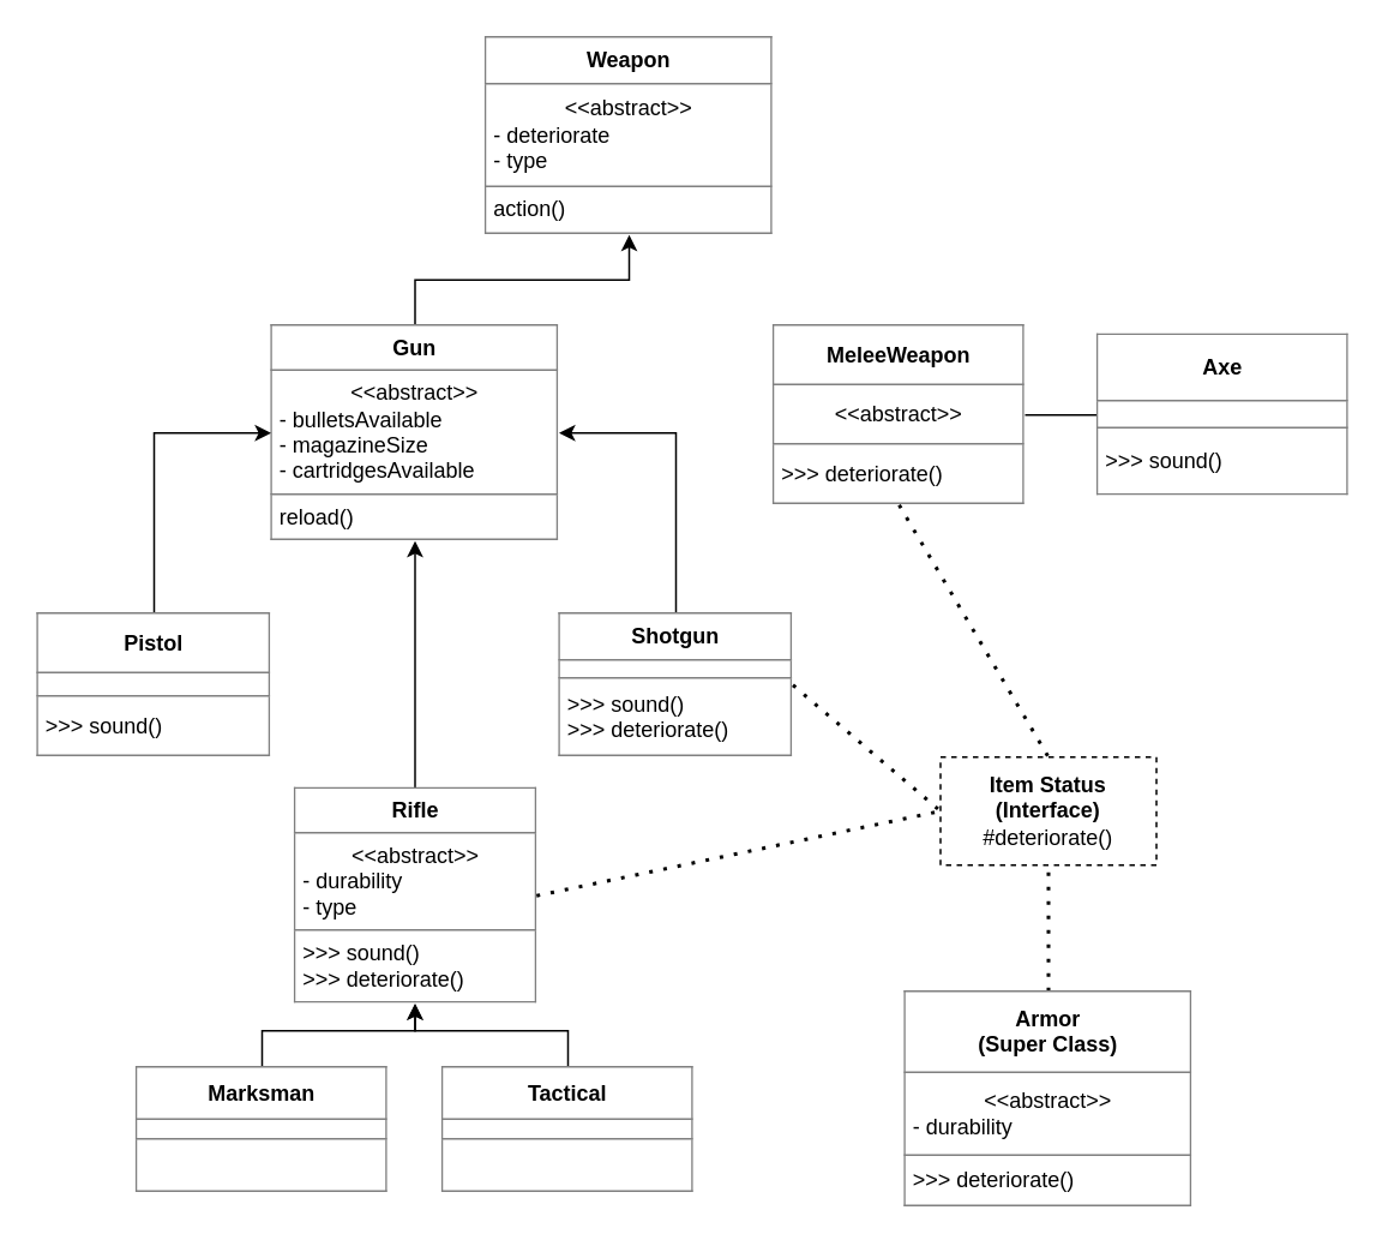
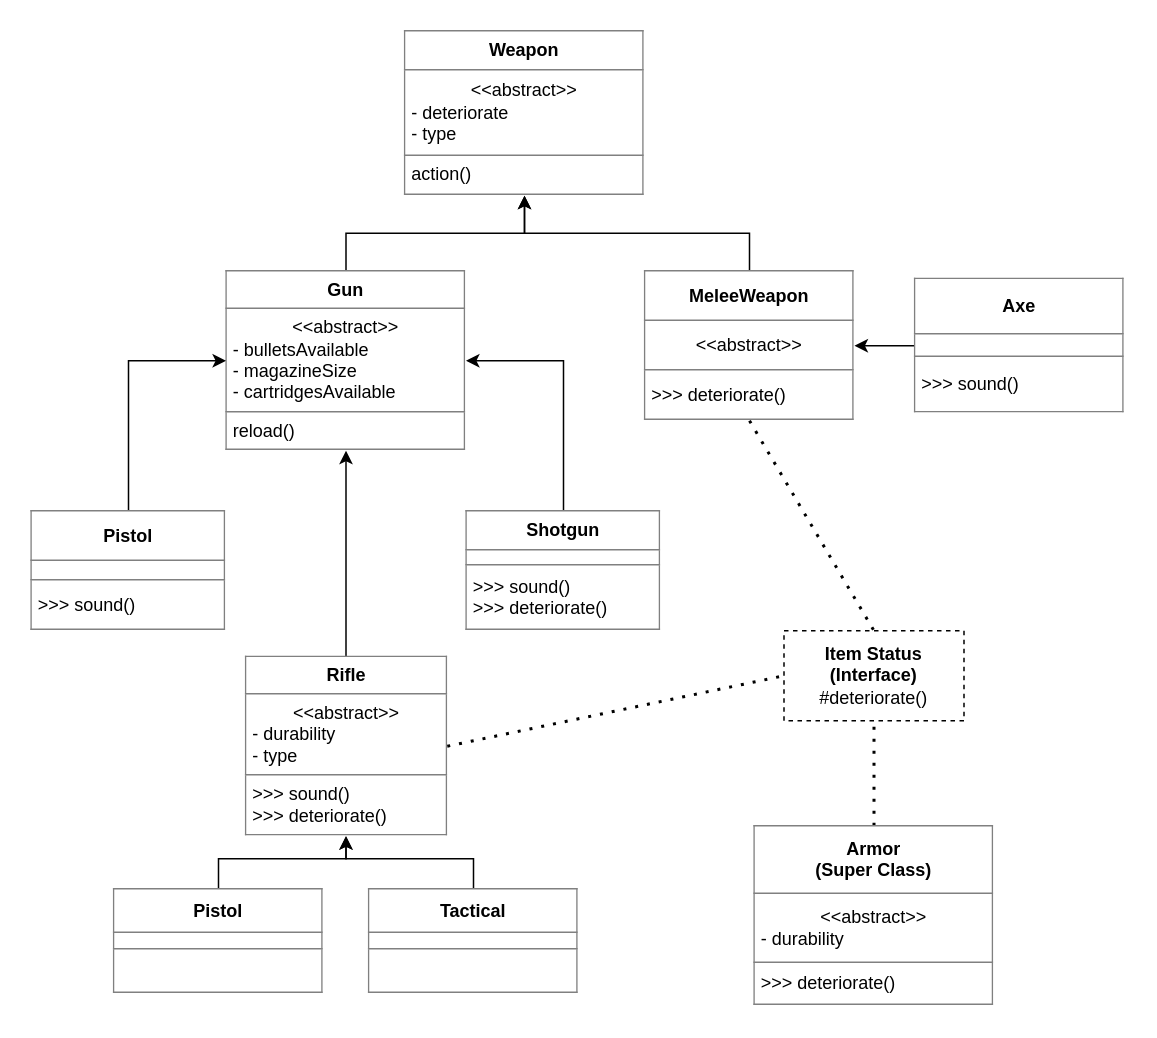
+ <mxCell id="9" style="edgeStyle=orthogonalEdgeStyle;rounded=0;orthogonalLoop=1;jettySize=auto;html=1;entryX=0.5;entryY=1;entryDx=0;entryDy=0;" edge="1" parent="1" source="11" target="2"><mxGeometry relative="1" as="geometry" /></mxCell>
- <mxCell id="23" value="" style="edgeStyle=orthogonalEdgeStyle;rounded=0;orthogonalLoop=1;jettySize=auto;html=1;endArrow=none;" edge="1" parent="1" source="24" target="11"><mxGeometry relative="1" as="geometry" /></mxCell>
+ <mxCell id="23" value="" style="edgeStyle=orthogonalEdgeStyle;rounded=0;orthogonalLoop=1;jettySize=auto;html=1;" edge="1" parent="1" source="24" target="11"><mxGeometry relative="1" as="geometry" /></mxCell>
- <mxCell id="25" value="" style="endArrow=none;dashed=1;html=1;dashPattern=1 3;strokeWidth=2;rounded=0;exitX=1;exitY=0.5;exitDx=0;exitDy=0;entryX=0;entryY=0.5;entryDx=0;entryDy=0;" edge="1" parent="1" source="16" target="6"><mxGeometry width="50" height="50" relative="1" as="geometry"><mxPoint x="502" y="520" as="sourcePoint" /><mxPoint x="552" y="470" as="targetPoint" /></mxGeometry></mxCell>
- <mxCell id="20" value="&lt;table border=&quot;1&quot; width=&quot;100%&quot; cellpadding=&quot;4&quot; style=&quot;width: 100% ; height: 100% ; border-collapse: collapse&quot;&gt;&lt;tbody&gt;&lt;tr&gt;&lt;th align=&quot;center&quot;&gt;Marksman&lt;/th&gt;&lt;/tr&gt;&lt;tr&gt;&lt;td&gt;&lt;div&gt;&lt;/div&gt;&lt;/td&gt;&lt;/tr&gt;&lt;tr&gt;&lt;td&gt;&lt;br&gt;&lt;/td&gt;&lt;/tr&gt;&lt;/tbody&gt;&lt;/table&gt;" style="text;html=1;strokeColor=none;fillColor=none;overflow=fill;" vertex="1" parent="1"><mxGeometry x="75" y="592" width="140" height="70" as="geometry" /></mxCell>
+ <mxCell id="20" value="&lt;table border=&quot;1&quot; width=&quot;100%&quot; cellpadding=&quot;4&quot; style=&quot;width: 100% ; height: 100% ; border-collapse: collapse&quot;&gt;&lt;tbody&gt;&lt;tr&gt;&lt;th align=&quot;center&quot;&gt;Pistol&lt;/th&gt;&lt;/tr&gt;&lt;tr&gt;&lt;td&gt;&lt;div&gt;&lt;/div&gt;&lt;/td&gt;&lt;/tr&gt;&lt;tr&gt;&lt;td&gt;&lt;br&gt;&lt;/td&gt;&lt;/tr&gt;&lt;/tbody&gt;&lt;/table&gt;" style="text;html=1;strokeColor=none;fillColor=none;overflow=fill;" vertex="1" parent="1"><mxGeometry x="75" y="592" width="140" height="70" as="geometry" /></mxCell>
